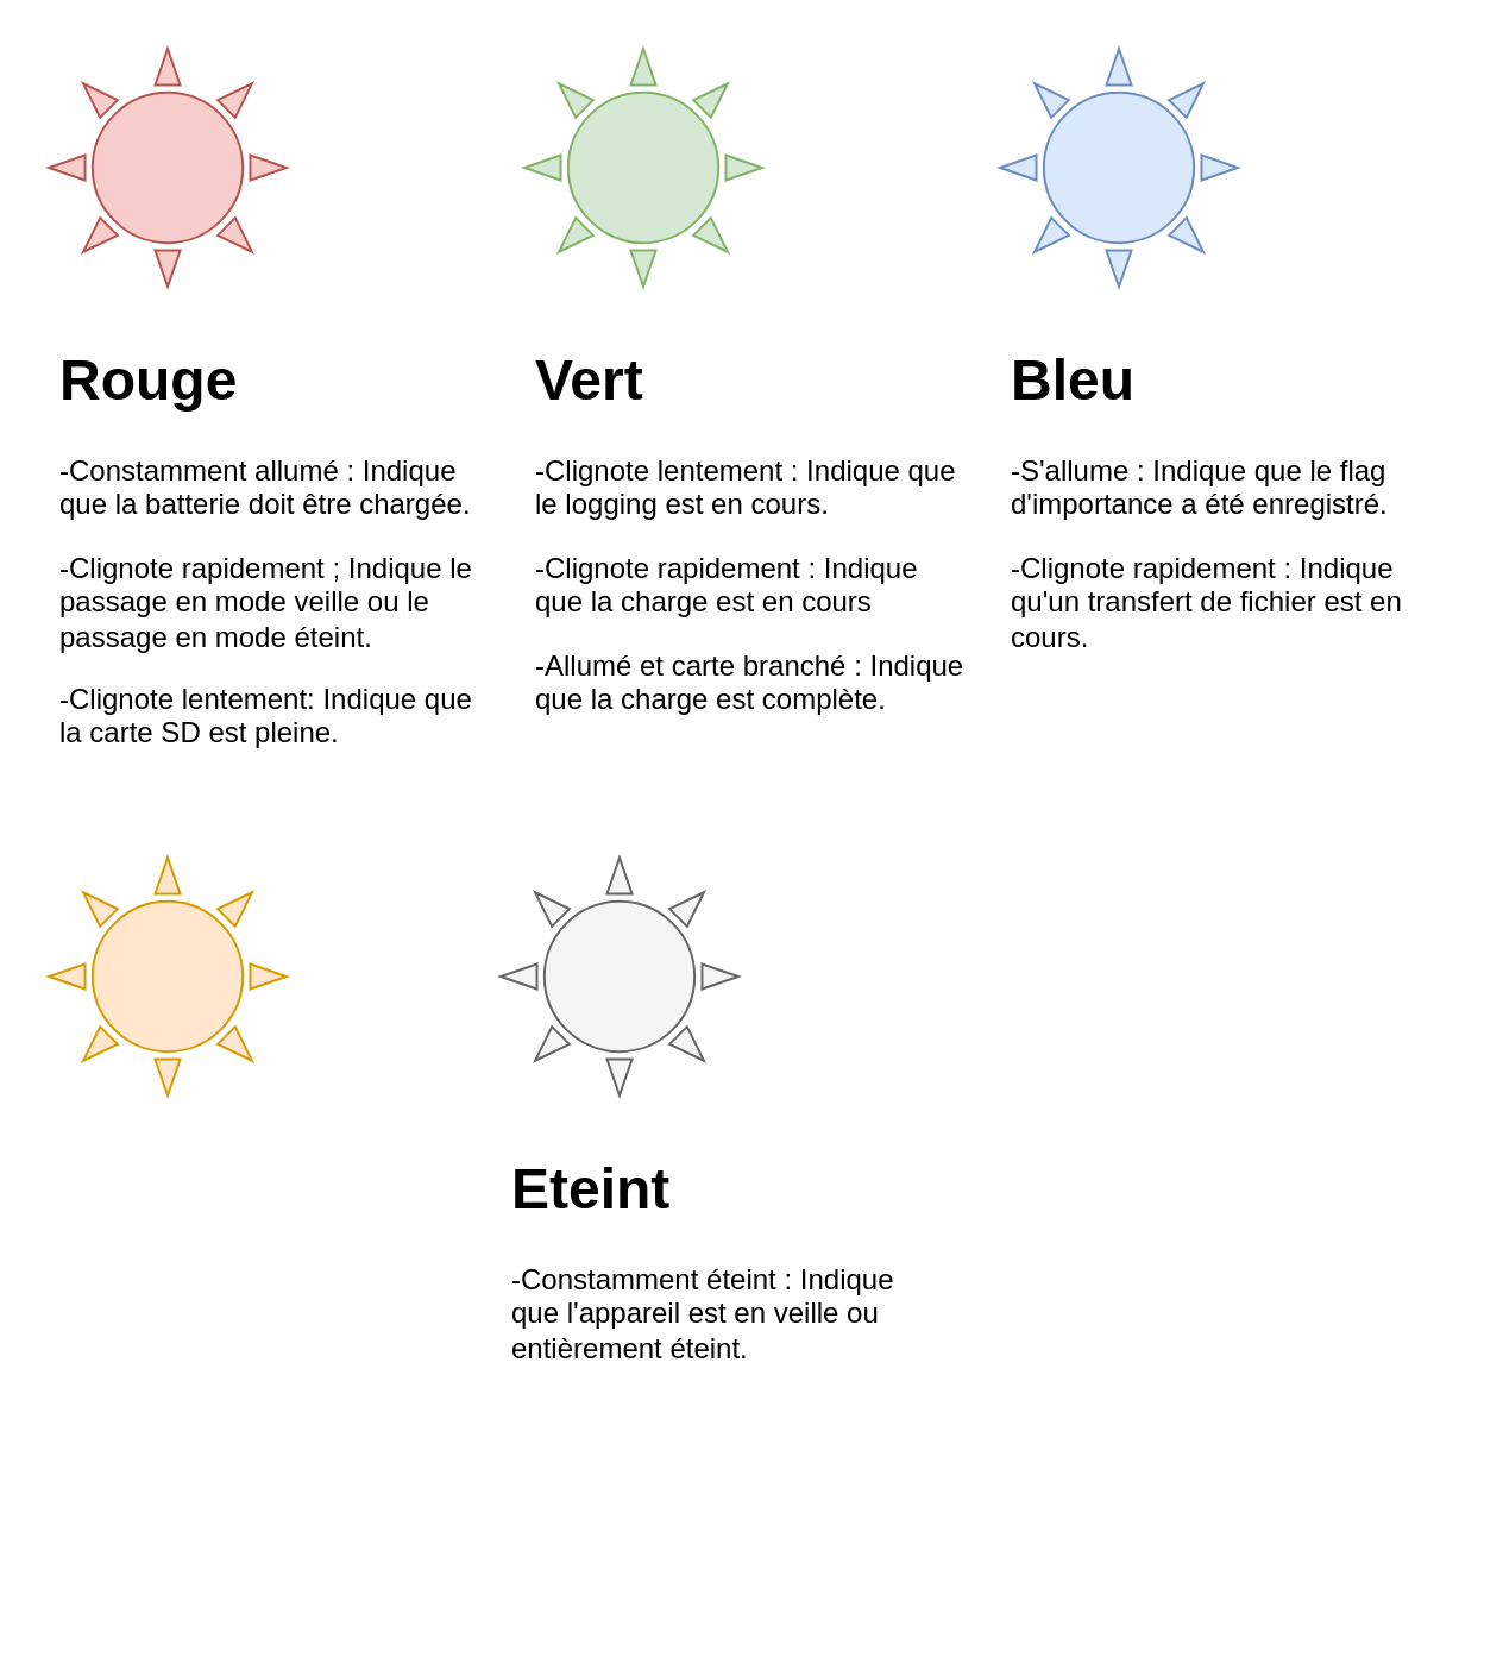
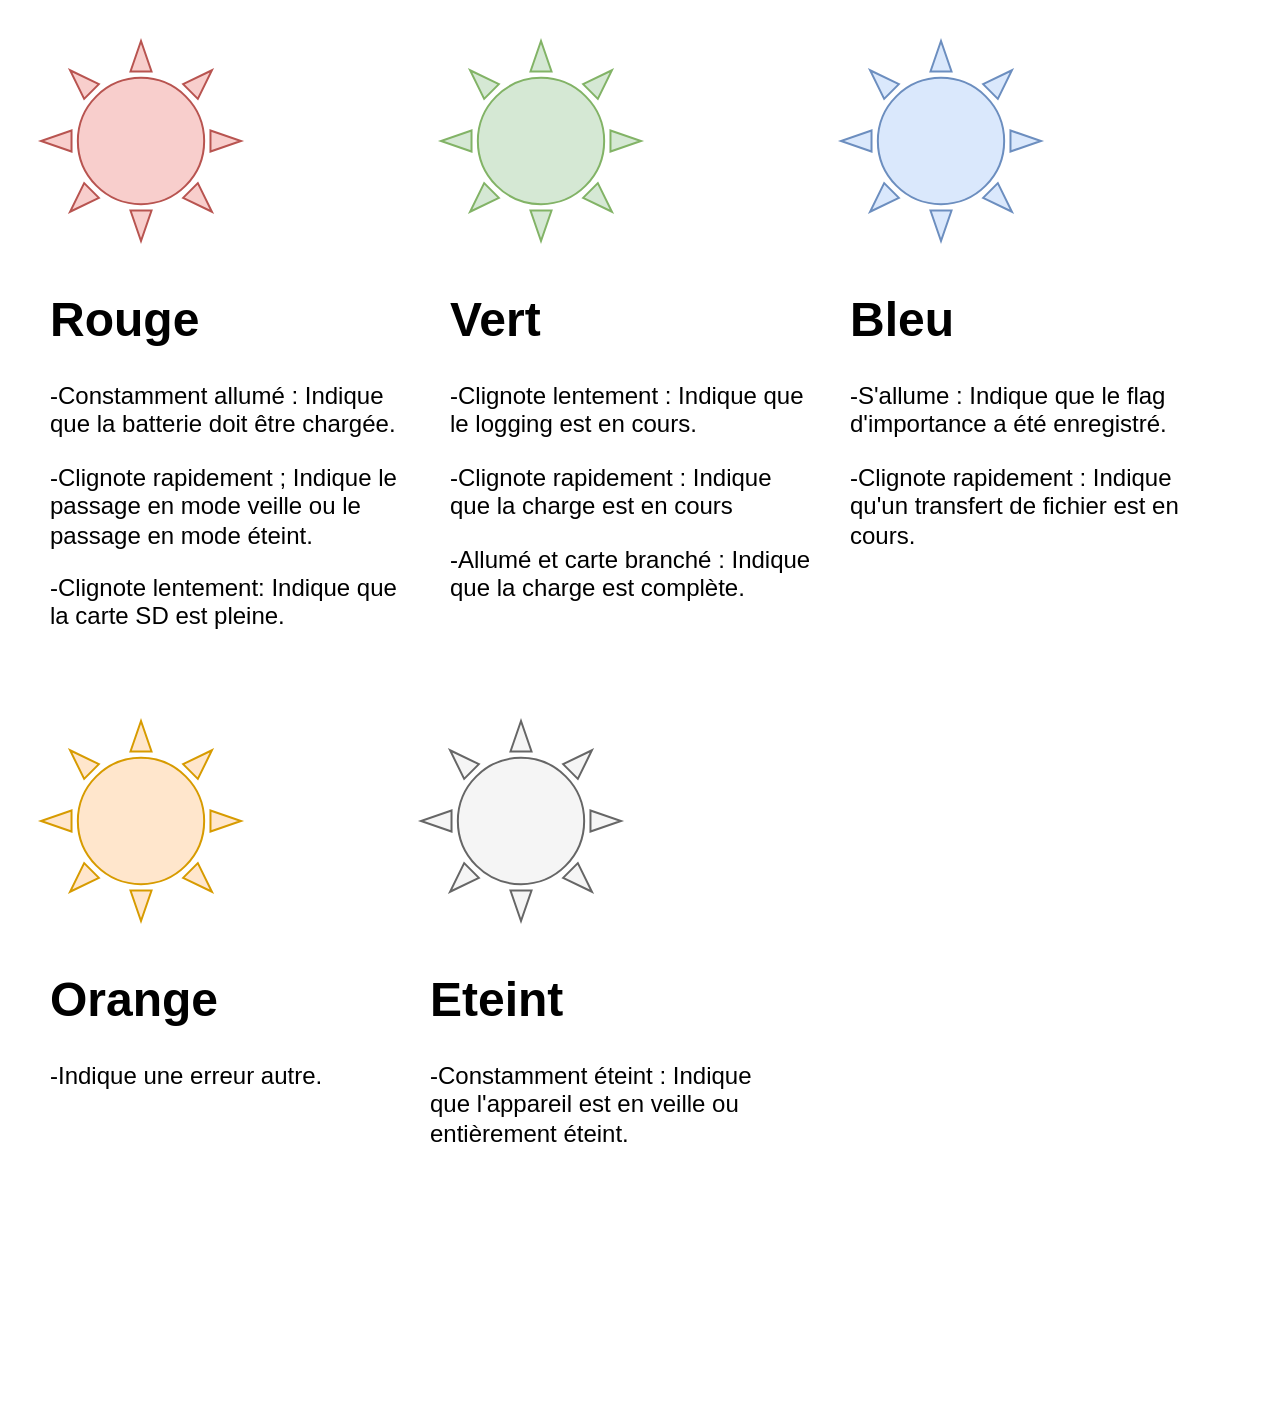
+ <mxCell id="11" value="&lt;h1&gt;Orange&lt;/h1&gt;&lt;p&gt;-Indique une erreur autre.&amp;nbsp;&lt;/p&gt;" style="text;html=1;strokeColor=none;fillColor=none;spacing=5;spacingTop=-20;whiteSpace=wrap;overflow=hidden;rounded=0;" vertex="1" parent="1"><mxGeometry x="20" y="480" width="190" height="200" as="geometry" /></mxCell>
